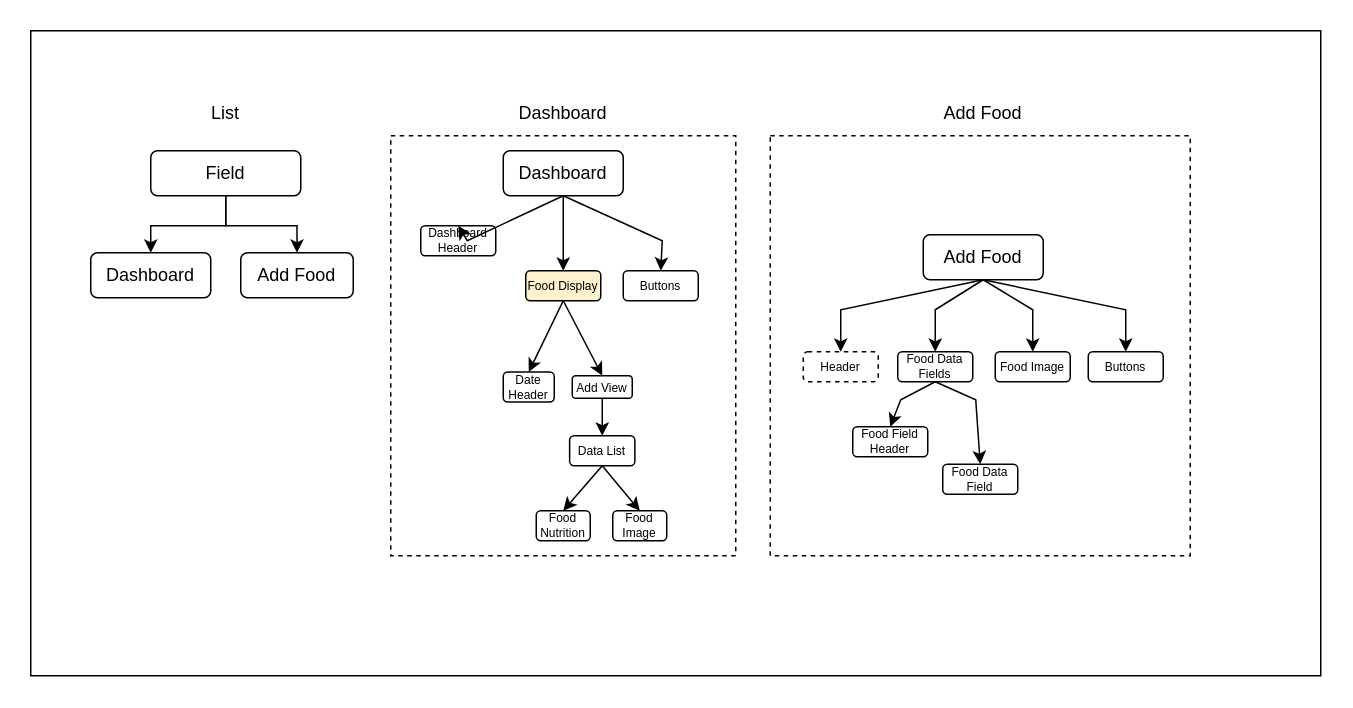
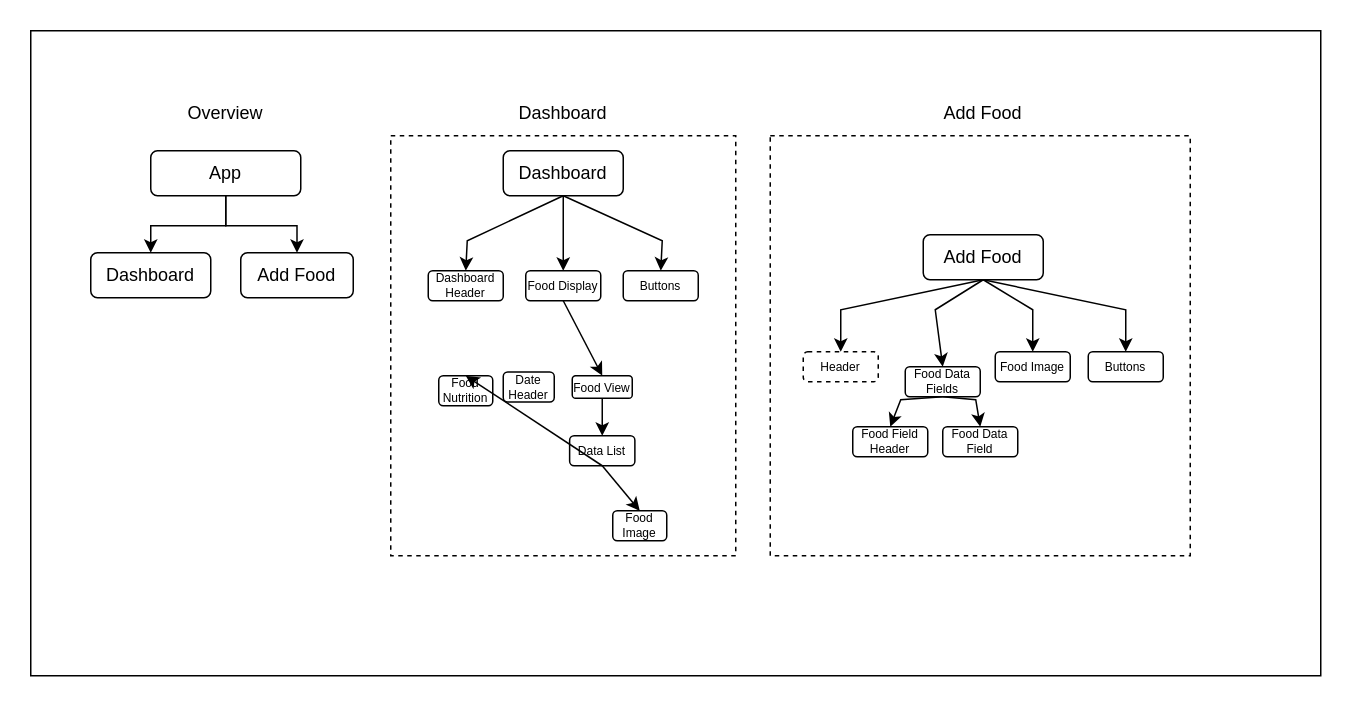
- <mxCell id="8" value="List" style="text;html=1;strokeColor=none;fillColor=none;align=center;verticalAlign=middle;whiteSpace=wrap;rounded=0;" vertex="1" parent="1"><mxGeometry x="120" y="60" width="60" height="30" as="geometry" /></mxCell>
+ <mxCell id="8" value="Overview" style="text;html=1;strokeColor=none;fillColor=none;align=center;verticalAlign=middle;whiteSpace=wrap;rounded=0;" vertex="1" parent="1"><mxGeometry x="120" y="60" width="60" height="30" as="geometry" /></mxCell>
- <mxCell id="7" value="Field" style="rounded=1;whiteSpace=wrap;html=1;" vertex="1" parent="1"><mxGeometry x="100" y="100" width="100" height="30" as="geometry" /></mxCell>
+ <mxCell id="7" value="App" style="rounded=1;whiteSpace=wrap;html=1;" vertex="1" parent="1"><mxGeometry x="100" y="100" width="100" height="30" as="geometry" /></mxCell>
- <mxCell id="14" value="&lt;font style=&quot;font-size: 8px;&quot;&gt;Dashboard Header&lt;/font&gt;" style="rounded=1;whiteSpace=wrap;html=1;fontSize=8;" vertex="1" parent="1"><mxGeometry x="280" y="150" width="50" height="20" as="geometry" /></mxCell>
+ <mxCell id="14" value="&lt;font style=&quot;font-size: 8px;&quot;&gt;Dashboard Header&lt;/font&gt;" style="rounded=1;whiteSpace=wrap;html=1;fontSize=8;" vertex="1" parent="1"><mxGeometry x="285" y="180" width="50" height="20" as="geometry" /></mxCell>
- <mxCell id="16" value="&lt;font style=&quot;font-size: 8px;&quot;&gt;Food Display&lt;/font&gt;" style="rounded=1;whiteSpace=wrap;html=1;fontSize=8;fillColor=#fff2cc;" vertex="1" parent="1"><mxGeometry x="350" y="180" width="50" height="20" as="geometry" /></mxCell>
+ <mxCell id="16" value="&lt;font style=&quot;font-size: 8px;&quot;&gt;Food Display&lt;/font&gt;" style="rounded=1;whiteSpace=wrap;html=1;fontSize=8;" vertex="1" parent="1"><mxGeometry x="350" y="180" width="50" height="20" as="geometry" /></mxCell>
- <mxCell id="21" value="" style="endArrow=classic;html=1;rounded=0;exitX=0.5;exitY=1;exitDx=0;exitDy=0;entryX=0.5;entryY=0;entryDx=0;entryDy=0;fontSize=8;" edge="1" parent="1" source="16" target="19"><mxGeometry width="50" height="50" relative="1" as="geometry"><mxPoint x="391" y="240" as="sourcePoint" /><mxPoint x="441" y="190" as="targetPoint" /></mxGeometry></mxCell>
- <mxCell id="38" value="&lt;font style=&quot;font-size: 8px;&quot;&gt;Food Data Fields&lt;/font&gt;" style="rounded=1;whiteSpace=wrap;html=1;fontSize=8;movable=1;resizable=1;rotatable=1;deletable=1;editable=1;locked=0;connectable=1;" vertex="1" parent="1"><mxGeometry x="598" y="234" width="50" height="20" as="geometry" /></mxCell>
+ <mxCell id="38" value="&lt;font style=&quot;font-size: 8px;&quot;&gt;Food Data Fields&lt;/font&gt;" style="rounded=1;whiteSpace=wrap;html=1;fontSize=8;movable=1;resizable=1;rotatable=1;deletable=1;editable=1;locked=0;connectable=1;" vertex="1" parent="1"><mxGeometry x="603" y="244" width="50" height="20" as="geometry" /></mxCell>
- <mxCell id="20" value="&lt;font style=&quot;font-size: 8px;&quot;&gt;Add View&lt;/font&gt;" style="rounded=1;whiteSpace=wrap;html=1;fontSize=8;" vertex="1" parent="1"><mxGeometry x="381" y="250" width="40" height="15" as="geometry" /></mxCell>
+ <mxCell id="20" value="&lt;font style=&quot;font-size: 8px;&quot;&gt;Food View&lt;/font&gt;" style="rounded=1;whiteSpace=wrap;html=1;fontSize=8;" vertex="1" parent="1"><mxGeometry x="381" y="250" width="40" height="15" as="geometry" /></mxCell>
- <mxCell id="40" value="&lt;font style=&quot;font-size: 8px;&quot;&gt;Food Data Field&lt;/font&gt;" style="rounded=1;whiteSpace=wrap;html=1;fontSize=8;movable=1;resizable=1;rotatable=1;deletable=1;editable=1;locked=0;connectable=1;" vertex="1" parent="1"><mxGeometry x="628" y="309" width="50" height="20" as="geometry" /></mxCell>
+ <mxCell id="40" value="&lt;font style=&quot;font-size: 8px;&quot;&gt;Food Data Field&lt;/font&gt;" style="rounded=1;whiteSpace=wrap;html=1;fontSize=8;movable=1;resizable=1;rotatable=1;deletable=1;editable=1;locked=0;connectable=1;" vertex="1" parent="1"><mxGeometry x="628" y="284" width="50" height="20" as="geometry" /></mxCell>
- <mxCell id="27" value="Food Nutrition" style="rounded=1;whiteSpace=wrap;html=1;fontSize=8;spacing=1;" vertex="1" parent="1"><mxGeometry x="357" y="340" width="36" height="20" as="geometry" /></mxCell>
+ <mxCell id="27" value="Food Nutrition" style="rounded=1;whiteSpace=wrap;html=1;fontSize=8;spacing=1;" vertex="1" parent="1"><mxGeometry x="292" y="250" width="36" height="20" as="geometry" /></mxCell>
